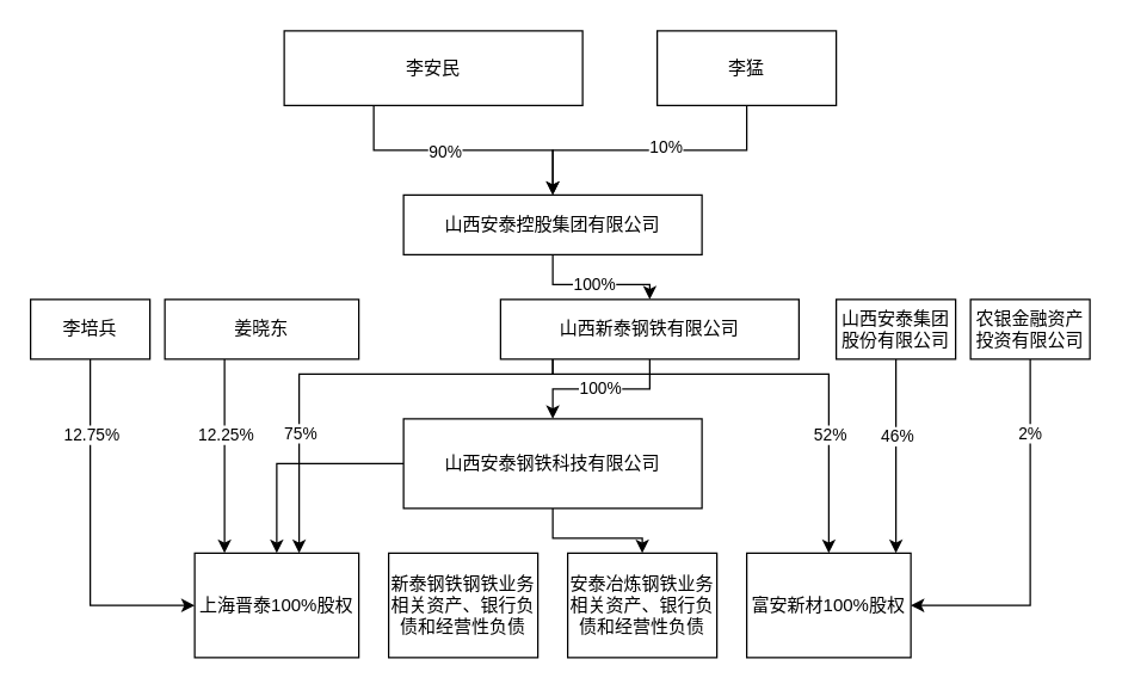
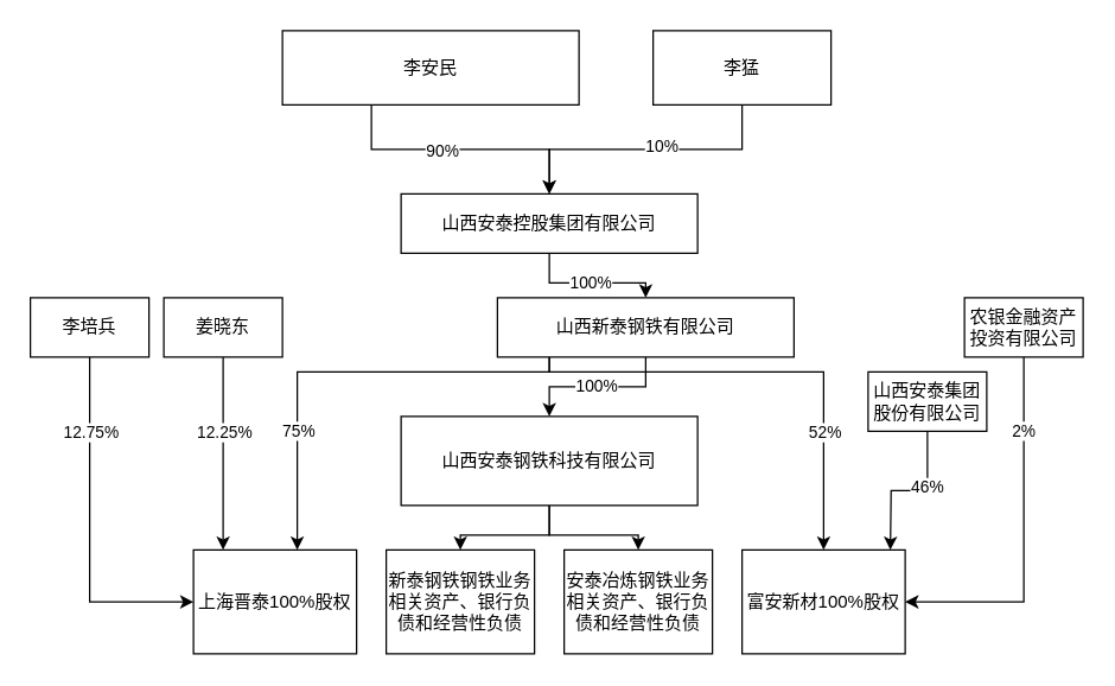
- <mxCell id="28" value="姜晓东" style="rounded=0;whiteSpace=wrap;html=1;" vertex="1" parent="1"><mxGeometry x="110" y="200" width="130" height="40" as="geometry" /></mxCell>
+ <mxCell id="28" value="姜晓东" style="rounded=0;whiteSpace=wrap;html=1;" vertex="1" parent="1"><mxGeometry x="110" y="200" width="80" height="40" as="geometry" /></mxCell>
- <mxCell id="31" value="山西安泰集团股份有限公司" style="rounded=0;whiteSpace=wrap;html=1;" vertex="1" parent="1"><mxGeometry x="560" y="200" width="80" height="40" as="geometry" /></mxCell>
+ <mxCell id="31" value="山西安泰集团股份有限公司" style="rounded=0;whiteSpace=wrap;html=1;" vertex="1" parent="1"><mxGeometry x="585" y="250" width="80" height="40" as="geometry" /></mxCell>
- <mxCell id="11" style="edgeStyle=orthogonalEdgeStyle;rounded=0;orthogonalLoop=1;jettySize=auto;html=1;" edge="1" parent="1" source="12" target="22"><mxGeometry relative="1" as="geometry" /></mxCell>
+ <mxCell id="11" style="edgeStyle=orthogonalEdgeStyle;rounded=0;orthogonalLoop=1;jettySize=auto;html=1;" edge="1" parent="1" source="12" target="13"><mxGeometry relative="1" as="geometry" /></mxCell>
